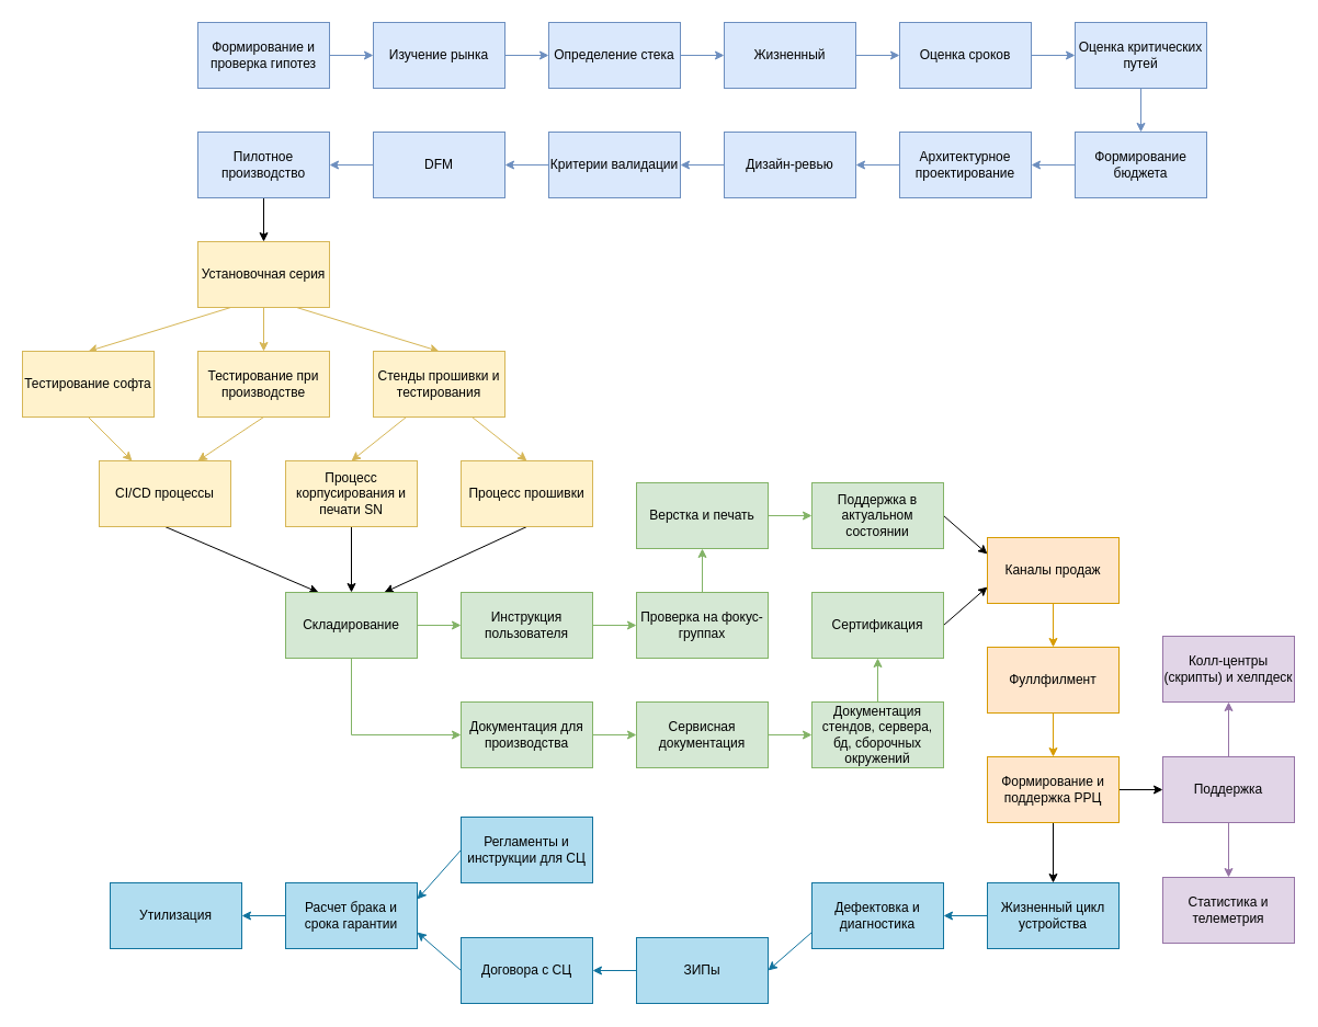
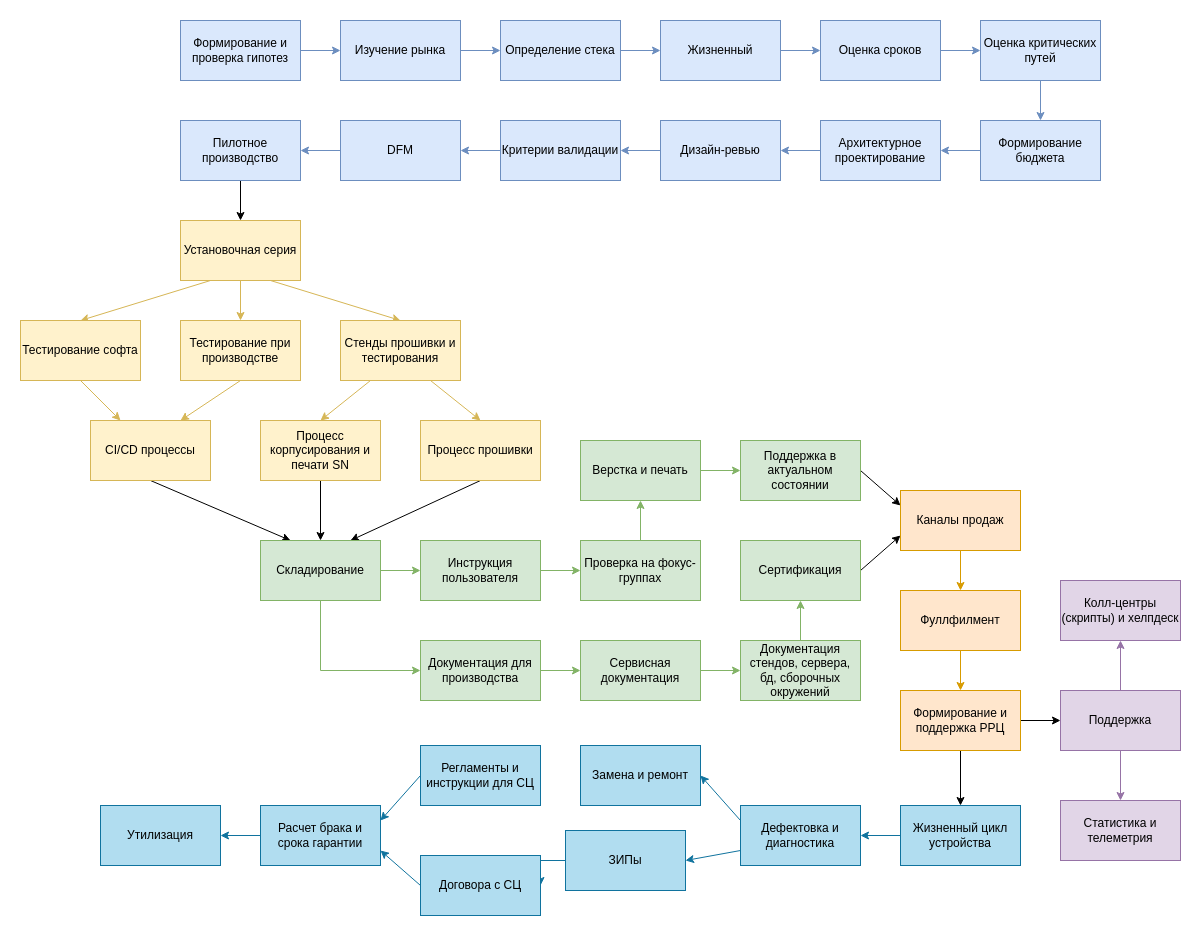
+ <mxCell id="79" value="Замена и ремонт" style="rounded=0;whiteSpace=wrap;html=1;fillColor=#b1ddf0;strokeColor=#10739e;" vertex="1" parent="1"><mxGeometry x="580" y="745" width="120" height="60" as="geometry" /></mxCell>
+ <mxCell id="76" style="rounded=0;orthogonalLoop=1;jettySize=auto;html=1;exitX=0;exitY=0.25;exitDx=0;exitDy=0;entryX=1;entryY=0.5;entryDx=0;entryDy=0;fillColor=#b1ddf0;strokeColor=#10739e;" edge="1" parent="1" source="78" target="79"><mxGeometry relative="1" as="geometry" /></mxCell>
- <mxCell id="81" value="ЗИПы" style="rounded=0;whiteSpace=wrap;html=1;fillColor=#b1ddf0;strokeColor=#10739e;" vertex="1" parent="1"><mxGeometry x="580" y="855" width="120" height="60" as="geometry" /></mxCell>
+ <mxCell id="81" value="ЗИПы" style="rounded=0;whiteSpace=wrap;html=1;fillColor=#b1ddf0;strokeColor=#10739e;" vertex="1" parent="1"><mxGeometry x="565" y="830" width="120" height="60" as="geometry" /></mxCell>
